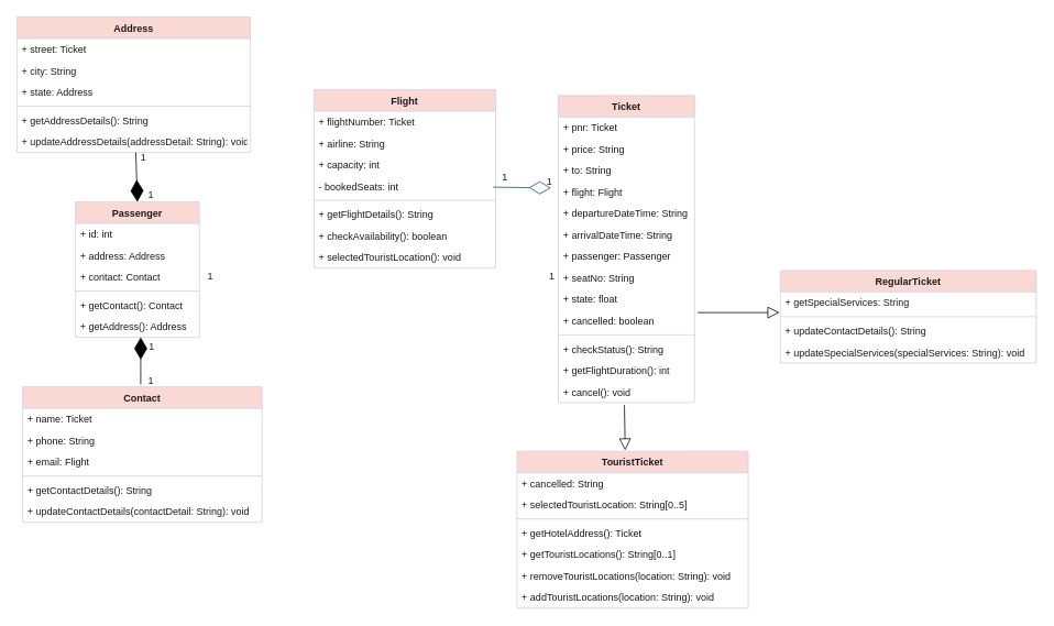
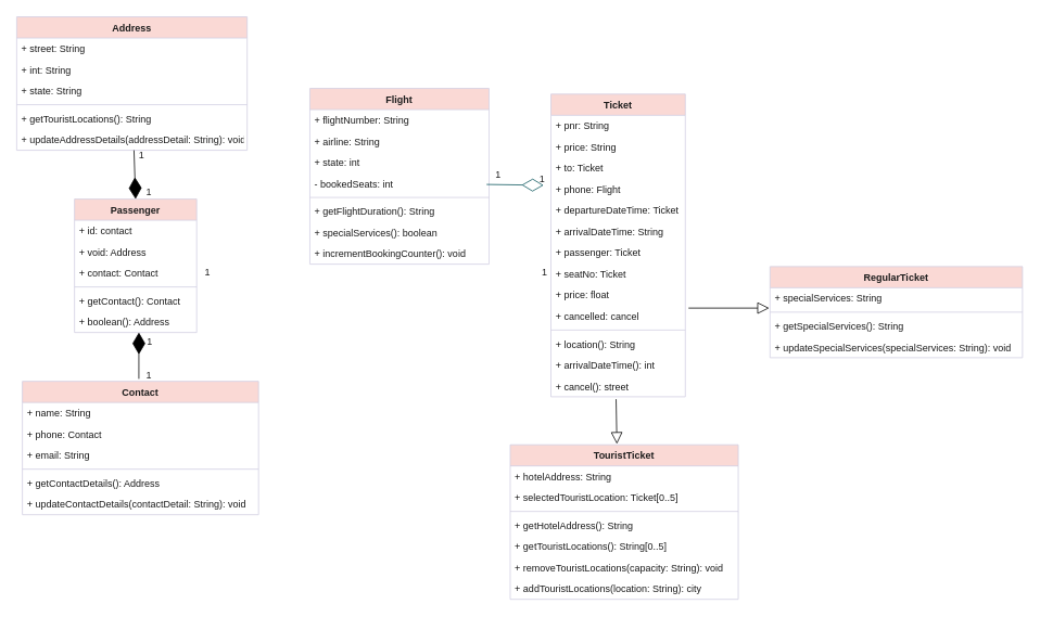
- <mxCell id="3" value="+ street: Ticket" style="text;strokeColor=none;fillColor=none;align=left;verticalAlign=top;spacingLeft=4;spacingRight=4;overflow=hidden;rotatable=0;points=[[0,0.5],[1,0.5]];portConstraint=eastwest;fontColor=#1A1A1A;" vertex="1" parent="2"><mxGeometry y="26" width="283" height="26" as="geometry" /></mxCell>
+ <mxCell id="3" value="+ street: String" style="text;strokeColor=none;fillColor=none;align=left;verticalAlign=top;spacingLeft=4;spacingRight=4;overflow=hidden;rotatable=0;points=[[0,0.5],[1,0.5]];portConstraint=eastwest;fontColor=#1A1A1A;" vertex="1" parent="2"><mxGeometry y="26" width="283" height="26" as="geometry" /></mxCell>
- <mxCell id="4" value="+ city: String" style="text;strokeColor=none;fillColor=none;align=left;verticalAlign=top;spacingLeft=4;spacingRight=4;overflow=hidden;rotatable=0;points=[[0,0.5],[1,0.5]];portConstraint=eastwest;fontColor=#1A1A1A;" vertex="1" parent="2"><mxGeometry y="52" width="283" height="26" as="geometry" /></mxCell>
+ <mxCell id="4" value="+ int: String" style="text;strokeColor=none;fillColor=none;align=left;verticalAlign=top;spacingLeft=4;spacingRight=4;overflow=hidden;rotatable=0;points=[[0,0.5],[1,0.5]];portConstraint=eastwest;fontColor=#1A1A1A;" vertex="1" parent="2"><mxGeometry y="52" width="283" height="26" as="geometry" /></mxCell>
- <mxCell id="5" value="+ state: Address" style="text;strokeColor=none;fillColor=none;align=left;verticalAlign=top;spacingLeft=4;spacingRight=4;overflow=hidden;rotatable=0;points=[[0,0.5],[1,0.5]];portConstraint=eastwest;fontColor=#1A1A1A;" vertex="1" parent="2"><mxGeometry y="78" width="283" height="26" as="geometry" /></mxCell>
+ <mxCell id="5" value="+ state: String" style="text;strokeColor=none;fillColor=none;align=left;verticalAlign=top;spacingLeft=4;spacingRight=4;overflow=hidden;rotatable=0;points=[[0,0.5],[1,0.5]];portConstraint=eastwest;fontColor=#1A1A1A;" vertex="1" parent="2"><mxGeometry y="78" width="283" height="26" as="geometry" /></mxCell>
- <mxCell id="7" value="+ getAddressDetails(): String" style="text;strokeColor=none;fillColor=none;align=left;verticalAlign=top;spacingLeft=4;spacingRight=4;overflow=hidden;rotatable=0;points=[[0,0.5],[1,0.5]];portConstraint=eastwest;fontColor=#1A1A1A;" vertex="1" parent="2"><mxGeometry y="112" width="283" height="26" as="geometry" /></mxCell>
+ <mxCell id="7" value="+ getTouristLocations(): String" style="text;strokeColor=none;fillColor=none;align=left;verticalAlign=top;spacingLeft=4;spacingRight=4;overflow=hidden;rotatable=0;points=[[0,0.5],[1,0.5]];portConstraint=eastwest;fontColor=#1A1A1A;" vertex="1" parent="2"><mxGeometry y="112" width="283" height="26" as="geometry" /></mxCell>
- <mxCell id="24" value="+ flightNumber: Ticket" style="text;strokeColor=none;fillColor=none;align=left;verticalAlign=top;spacingLeft=4;spacingRight=4;overflow=hidden;rotatable=0;points=[[0,0.5],[1,0.5]];portConstraint=eastwest;fontColor=#1A1A1A;" vertex="1" parent="23"><mxGeometry y="26" width="220" height="26" as="geometry" /></mxCell>
+ <mxCell id="24" value="+ flightNumber: String" style="text;strokeColor=none;fillColor=none;align=left;verticalAlign=top;spacingLeft=4;spacingRight=4;overflow=hidden;rotatable=0;points=[[0,0.5],[1,0.5]];portConstraint=eastwest;fontColor=#1A1A1A;" vertex="1" parent="23"><mxGeometry y="26" width="220" height="26" as="geometry" /></mxCell>
- <mxCell id="33" value="+ pnr: Ticket" style="text;strokeColor=none;fillColor=none;align=left;verticalAlign=top;spacingLeft=4;spacingRight=4;overflow=hidden;rotatable=0;points=[[0,0.5],[1,0.5]];portConstraint=eastwest;fontColor=#1A1A1A;" vertex="1" parent="32"><mxGeometry y="26" width="165" height="26" as="geometry" /></mxCell>
+ <mxCell id="33" value="+ pnr: String" style="text;strokeColor=none;fillColor=none;align=left;verticalAlign=top;spacingLeft=4;spacingRight=4;overflow=hidden;rotatable=0;points=[[0,0.5],[1,0.5]];portConstraint=eastwest;fontColor=#1A1A1A;" vertex="1" parent="32"><mxGeometry y="26" width="165" height="26" as="geometry" /></mxCell>
- <mxCell id="26" value="+ capacity: int" style="text;strokeColor=none;fillColor=none;align=left;verticalAlign=top;spacingLeft=4;spacingRight=4;overflow=hidden;rotatable=0;points=[[0,0.5],[1,0.5]];portConstraint=eastwest;fontColor=#1A1A1A;" vertex="1" parent="23"><mxGeometry y="78" width="220" height="26" as="geometry" /></mxCell>
+ <mxCell id="26" value="+ state: int" style="text;strokeColor=none;fillColor=none;align=left;verticalAlign=top;spacingLeft=4;spacingRight=4;overflow=hidden;rotatable=0;points=[[0,0.5],[1,0.5]];portConstraint=eastwest;fontColor=#1A1A1A;" vertex="1" parent="23"><mxGeometry y="78" width="220" height="26" as="geometry" /></mxCell>
- <mxCell id="35" value="+ to: String" style="text;strokeColor=none;fillColor=none;align=left;verticalAlign=top;spacingLeft=4;spacingRight=4;overflow=hidden;rotatable=0;points=[[0,0.5],[1,0.5]];portConstraint=eastwest;fontColor=#1A1A1A;" vertex="1" parent="32"><mxGeometry y="78" width="165" height="26" as="geometry" /></mxCell>
+ <mxCell id="35" value="+ to: Ticket" style="text;strokeColor=none;fillColor=none;align=left;verticalAlign=top;spacingLeft=4;spacingRight=4;overflow=hidden;rotatable=0;points=[[0,0.5],[1,0.5]];portConstraint=eastwest;fontColor=#1A1A1A;" vertex="1" parent="32"><mxGeometry y="78" width="165" height="26" as="geometry" /></mxCell>
- <mxCell id="36" value="+ flight: Flight" style="text;strokeColor=none;fillColor=none;align=left;verticalAlign=top;spacingLeft=4;spacingRight=4;overflow=hidden;rotatable=0;points=[[0,0.5],[1,0.5]];portConstraint=eastwest;fontColor=#1A1A1A;" vertex="1" parent="32"><mxGeometry y="104" width="165" height="26" as="geometry" /></mxCell>
+ <mxCell id="36" value="+ phone: Flight" style="text;strokeColor=none;fillColor=none;align=left;verticalAlign=top;spacingLeft=4;spacingRight=4;overflow=hidden;rotatable=0;points=[[0,0.5],[1,0.5]];portConstraint=eastwest;fontColor=#1A1A1A;" vertex="1" parent="32"><mxGeometry y="104" width="165" height="26" as="geometry" /></mxCell>
- <mxCell id="37" value="+ departureDateTime: String" style="text;strokeColor=none;fillColor=none;align=left;verticalAlign=top;spacingLeft=4;spacingRight=4;overflow=hidden;rotatable=0;points=[[0,0.5],[1,0.5]];portConstraint=eastwest;fontColor=#1A1A1A;" vertex="1" parent="32"><mxGeometry y="130" width="165" height="26" as="geometry" /></mxCell>
+ <mxCell id="37" value="+ departureDateTime: Ticket" style="text;strokeColor=none;fillColor=none;align=left;verticalAlign=top;spacingLeft=4;spacingRight=4;overflow=hidden;rotatable=0;points=[[0,0.5],[1,0.5]];portConstraint=eastwest;fontColor=#1A1A1A;" vertex="1" parent="32"><mxGeometry y="130" width="165" height="26" as="geometry" /></mxCell>
- <mxCell id="29" value="+ getFlightDetails(): String" style="text;strokeColor=none;fillColor=none;align=left;verticalAlign=top;spacingLeft=4;spacingRight=4;overflow=hidden;rotatable=0;points=[[0,0.5],[1,0.5]];portConstraint=eastwest;fontColor=#1A1A1A;" vertex="1" parent="23"><mxGeometry y="138" width="220" height="26" as="geometry" /></mxCell>
+ <mxCell id="29" value="+ getFlightDuration(): String" style="text;strokeColor=none;fillColor=none;align=left;verticalAlign=top;spacingLeft=4;spacingRight=4;overflow=hidden;rotatable=0;points=[[0,0.5],[1,0.5]];portConstraint=eastwest;fontColor=#1A1A1A;" vertex="1" parent="23"><mxGeometry y="138" width="220" height="26" as="geometry" /></mxCell>
- <mxCell id="10" value="+ id: int" style="text;strokeColor=none;fillColor=none;align=left;verticalAlign=top;spacingLeft=4;spacingRight=4;overflow=hidden;rotatable=0;points=[[0,0.5],[1,0.5]];portConstraint=eastwest;fontColor=#1A1A1A;" vertex="1" parent="9"><mxGeometry y="26" width="150" height="26" as="geometry" /></mxCell>
+ <mxCell id="10" value="+ id: contact" style="text;strokeColor=none;fillColor=none;align=left;verticalAlign=top;spacingLeft=4;spacingRight=4;overflow=hidden;rotatable=0;points=[[0,0.5],[1,0.5]];portConstraint=eastwest;fontColor=#1A1A1A;" vertex="1" parent="9"><mxGeometry y="26" width="150" height="26" as="geometry" /></mxCell>
- <mxCell id="30" value="+ checkAvailability(): boolean" style="text;strokeColor=none;fillColor=none;align=left;verticalAlign=top;spacingLeft=4;spacingRight=4;overflow=hidden;rotatable=0;points=[[0,0.5],[1,0.5]];portConstraint=eastwest;fontColor=#1A1A1A;" vertex="1" parent="23"><mxGeometry y="164" width="220" height="26" as="geometry" /></mxCell>
+ <mxCell id="30" value="+ specialServices(): boolean" style="text;strokeColor=none;fillColor=none;align=left;verticalAlign=top;spacingLeft=4;spacingRight=4;overflow=hidden;rotatable=0;points=[[0,0.5],[1,0.5]];portConstraint=eastwest;fontColor=#1A1A1A;" vertex="1" parent="23"><mxGeometry y="164" width="220" height="26" as="geometry" /></mxCell>
- <mxCell id="11" value="+ address: Address" style="text;strokeColor=none;fillColor=none;align=left;verticalAlign=top;spacingLeft=4;spacingRight=4;overflow=hidden;rotatable=0;points=[[0,0.5],[1,0.5]];portConstraint=eastwest;fontColor=#1A1A1A;" vertex="1" parent="9"><mxGeometry y="52" width="150" height="26" as="geometry" /></mxCell>
+ <mxCell id="11" value="+ void: Address" style="text;strokeColor=none;fillColor=none;align=left;verticalAlign=top;spacingLeft=4;spacingRight=4;overflow=hidden;rotatable=0;points=[[0,0.5],[1,0.5]];portConstraint=eastwest;fontColor=#1A1A1A;" vertex="1" parent="9"><mxGeometry y="52" width="150" height="26" as="geometry" /></mxCell>
- <mxCell id="39" value="+ passenger: Passenger" style="text;strokeColor=none;fillColor=none;align=left;verticalAlign=top;spacingLeft=4;spacingRight=4;overflow=hidden;rotatable=0;points=[[0,0.5],[1,0.5]];portConstraint=eastwest;fontColor=#1A1A1A;" vertex="1" parent="32"><mxGeometry y="182" width="165" height="26" as="geometry" /></mxCell>
+ <mxCell id="39" value="+ passenger: Ticket" style="text;strokeColor=none;fillColor=none;align=left;verticalAlign=top;spacingLeft=4;spacingRight=4;overflow=hidden;rotatable=0;points=[[0,0.5],[1,0.5]];portConstraint=eastwest;fontColor=#1A1A1A;" vertex="1" parent="32"><mxGeometry y="182" width="165" height="26" as="geometry" /></mxCell>
- <mxCell id="31" value="+ selectedTouristLocation(): void" style="text;strokeColor=none;fillColor=none;align=left;verticalAlign=top;spacingLeft=4;spacingRight=4;overflow=hidden;rotatable=0;points=[[0,0.5],[1,0.5]];portConstraint=eastwest;fontColor=#1A1A1A;" vertex="1" parent="23"><mxGeometry y="190" width="220" height="26" as="geometry" /></mxCell>
+ <mxCell id="31" value="+ incrementBookingCounter(): void" style="text;strokeColor=none;fillColor=none;align=left;verticalAlign=top;spacingLeft=4;spacingRight=4;overflow=hidden;rotatable=0;points=[[0,0.5],[1,0.5]];portConstraint=eastwest;fontColor=#1A1A1A;" vertex="1" parent="23"><mxGeometry y="190" width="220" height="26" as="geometry" /></mxCell>
- <mxCell id="40" value="+ seatNo: String" style="text;strokeColor=none;fillColor=none;align=left;verticalAlign=top;spacingLeft=4;spacingRight=4;overflow=hidden;rotatable=0;points=[[0,0.5],[1,0.5]];portConstraint=eastwest;fontColor=#1A1A1A;" vertex="1" parent="32"><mxGeometry y="208" width="165" height="26" as="geometry" /></mxCell>
+ <mxCell id="40" value="+ seatNo: Ticket" style="text;strokeColor=none;fillColor=none;align=left;verticalAlign=top;spacingLeft=4;spacingRight=4;overflow=hidden;rotatable=0;points=[[0,0.5],[1,0.5]];portConstraint=eastwest;fontColor=#1A1A1A;" vertex="1" parent="32"><mxGeometry y="208" width="165" height="26" as="geometry" /></mxCell>
- <mxCell id="41" value="+ state: float" style="text;strokeColor=none;fillColor=none;align=left;verticalAlign=top;spacingLeft=4;spacingRight=4;overflow=hidden;rotatable=0;points=[[0,0.5],[1,0.5]];portConstraint=eastwest;fontColor=#1A1A1A;" vertex="1" parent="32"><mxGeometry y="234" width="165" height="26" as="geometry" /></mxCell>
+ <mxCell id="41" value="+ price: float" style="text;strokeColor=none;fillColor=none;align=left;verticalAlign=top;spacingLeft=4;spacingRight=4;overflow=hidden;rotatable=0;points=[[0,0.5],[1,0.5]];portConstraint=eastwest;fontColor=#1A1A1A;" vertex="1" parent="32"><mxGeometry y="234" width="165" height="26" as="geometry" /></mxCell>
- <mxCell id="56" value="+ getSpecialServices: String" style="text;strokeColor=none;fillColor=none;align=left;verticalAlign=top;spacingLeft=4;spacingRight=4;overflow=hidden;rotatable=0;points=[[0,0.5],[1,0.5]];portConstraint=eastwest;fontColor=#1A1A1A;" vertex="1" parent="55"><mxGeometry y="26" width="310" height="26" as="geometry" /></mxCell>
+ <mxCell id="56" value="+ specialServices: String" style="text;strokeColor=none;fillColor=none;align=left;verticalAlign=top;spacingLeft=4;spacingRight=4;overflow=hidden;rotatable=0;points=[[0,0.5],[1,0.5]];portConstraint=eastwest;fontColor=#1A1A1A;" vertex="1" parent="55"><mxGeometry y="26" width="310" height="26" as="geometry" /></mxCell>
- <mxCell id="42" value="+ cancelled: boolean" style="text;strokeColor=none;fillColor=none;align=left;verticalAlign=top;spacingLeft=4;spacingRight=4;overflow=hidden;rotatable=0;points=[[0,0.5],[1,0.5]];portConstraint=eastwest;fontColor=#1A1A1A;" vertex="1" parent="32"><mxGeometry y="260" width="165" height="26" as="geometry" /></mxCell>
+ <mxCell id="42" value="+ cancelled: cancel" style="text;strokeColor=none;fillColor=none;align=left;verticalAlign=top;spacingLeft=4;spacingRight=4;overflow=hidden;rotatable=0;points=[[0,0.5],[1,0.5]];portConstraint=eastwest;fontColor=#1A1A1A;" vertex="1" parent="32"><mxGeometry y="260" width="165" height="26" as="geometry" /></mxCell>
- <mxCell id="15" value="+ getAddress(): Address" style="text;strokeColor=none;fillColor=none;align=left;verticalAlign=top;spacingLeft=4;spacingRight=4;overflow=hidden;rotatable=0;points=[[0,0.5],[1,0.5]];portConstraint=eastwest;fontColor=#1A1A1A;" vertex="1" parent="9"><mxGeometry y="138" width="150" height="26" as="geometry" /></mxCell>
+ <mxCell id="15" value="+ boolean(): Address" style="text;strokeColor=none;fillColor=none;align=left;verticalAlign=top;spacingLeft=4;spacingRight=4;overflow=hidden;rotatable=0;points=[[0,0.5],[1,0.5]];portConstraint=eastwest;fontColor=#1A1A1A;" vertex="1" parent="9"><mxGeometry y="138" width="150" height="26" as="geometry" /></mxCell>
- <mxCell id="58" value="+ updateContactDetails(): String" style="text;strokeColor=none;fillColor=none;align=left;verticalAlign=top;spacingLeft=4;spacingRight=4;overflow=hidden;rotatable=0;points=[[0,0.5],[1,0.5]];portConstraint=eastwest;fontColor=#1A1A1A;" vertex="1" parent="55"><mxGeometry y="60" width="310" height="26" as="geometry" /></mxCell>
+ <mxCell id="58" value="+ getSpecialServices(): String" style="text;strokeColor=none;fillColor=none;align=left;verticalAlign=top;spacingLeft=4;spacingRight=4;overflow=hidden;rotatable=0;points=[[0,0.5],[1,0.5]];portConstraint=eastwest;fontColor=#1A1A1A;" vertex="1" parent="55"><mxGeometry y="60" width="310" height="26" as="geometry" /></mxCell>
- <mxCell id="44" value="+ checkStatus(): String" style="text;strokeColor=none;fillColor=none;align=left;verticalAlign=top;spacingLeft=4;spacingRight=4;overflow=hidden;rotatable=0;points=[[0,0.5],[1,0.5]];portConstraint=eastwest;fontColor=#1A1A1A;" vertex="1" parent="32"><mxGeometry y="294" width="165" height="26" as="geometry" /></mxCell>
+ <mxCell id="44" value="+ location(): String" style="text;strokeColor=none;fillColor=none;align=left;verticalAlign=top;spacingLeft=4;spacingRight=4;overflow=hidden;rotatable=0;points=[[0,0.5],[1,0.5]];portConstraint=eastwest;fontColor=#1A1A1A;" vertex="1" parent="32"><mxGeometry y="294" width="165" height="26" as="geometry" /></mxCell>
- <mxCell id="45" value="+ getFlightDuration(): int" style="text;strokeColor=none;fillColor=none;align=left;verticalAlign=top;spacingLeft=4;spacingRight=4;overflow=hidden;rotatable=0;points=[[0,0.5],[1,0.5]];portConstraint=eastwest;fontColor=#1A1A1A;" vertex="1" parent="32"><mxGeometry y="320" width="165" height="26" as="geometry" /></mxCell>
+ <mxCell id="45" value="+ arrivalDateTime(): int" style="text;strokeColor=none;fillColor=none;align=left;verticalAlign=top;spacingLeft=4;spacingRight=4;overflow=hidden;rotatable=0;points=[[0,0.5],[1,0.5]];portConstraint=eastwest;fontColor=#1A1A1A;" vertex="1" parent="32"><mxGeometry y="320" width="165" height="26" as="geometry" /></mxCell>
- <mxCell id="46" value="+ cancel(): void" style="text;strokeColor=none;fillColor=none;align=left;verticalAlign=top;spacingLeft=4;spacingRight=4;overflow=hidden;rotatable=0;points=[[0,0.5],[1,0.5]];portConstraint=eastwest;fontColor=#1A1A1A;" vertex="1" parent="32"><mxGeometry y="346" width="165" height="26" as="geometry" /></mxCell>
+ <mxCell id="46" value="+ cancel(): street" style="text;strokeColor=none;fillColor=none;align=left;verticalAlign=top;spacingLeft=4;spacingRight=4;overflow=hidden;rotatable=0;points=[[0,0.5],[1,0.5]];portConstraint=eastwest;fontColor=#1A1A1A;" vertex="1" parent="32"><mxGeometry y="346" width="165" height="26" as="geometry" /></mxCell>
- <mxCell id="17" value="+ name: Ticket" style="text;strokeColor=none;fillColor=none;align=left;verticalAlign=top;spacingLeft=4;spacingRight=4;overflow=hidden;rotatable=0;points=[[0,0.5],[1,0.5]];portConstraint=eastwest;fontColor=#1A1A1A;" vertex="1" parent="16"><mxGeometry y="26" width="290" height="26" as="geometry" /></mxCell>
+ <mxCell id="17" value="+ name: String" style="text;strokeColor=none;fillColor=none;align=left;verticalAlign=top;spacingLeft=4;spacingRight=4;overflow=hidden;rotatable=0;points=[[0,0.5],[1,0.5]];portConstraint=eastwest;fontColor=#1A1A1A;" vertex="1" parent="16"><mxGeometry y="26" width="290" height="26" as="geometry" /></mxCell>
- <mxCell id="18" value="+ phone: String" style="text;strokeColor=none;fillColor=none;align=left;verticalAlign=top;spacingLeft=4;spacingRight=4;overflow=hidden;rotatable=0;points=[[0,0.5],[1,0.5]];portConstraint=eastwest;fontColor=#1A1A1A;" vertex="1" parent="16"><mxGeometry y="52" width="290" height="26" as="geometry" /></mxCell>
+ <mxCell id="18" value="+ phone: Contact" style="text;strokeColor=none;fillColor=none;align=left;verticalAlign=top;spacingLeft=4;spacingRight=4;overflow=hidden;rotatable=0;points=[[0,0.5],[1,0.5]];portConstraint=eastwest;fontColor=#1A1A1A;" vertex="1" parent="16"><mxGeometry y="52" width="290" height="26" as="geometry" /></mxCell>
- <mxCell id="19" value="+ email: Flight" style="text;strokeColor=none;fillColor=none;align=left;verticalAlign=top;spacingLeft=4;spacingRight=4;overflow=hidden;rotatable=0;points=[[0,0.5],[1,0.5]];portConstraint=eastwest;fontColor=#1A1A1A;" vertex="1" parent="16"><mxGeometry y="78" width="290" height="26" as="geometry" /></mxCell>
+ <mxCell id="19" value="+ email: String" style="text;strokeColor=none;fillColor=none;align=left;verticalAlign=top;spacingLeft=4;spacingRight=4;overflow=hidden;rotatable=0;points=[[0,0.5],[1,0.5]];portConstraint=eastwest;fontColor=#1A1A1A;" vertex="1" parent="16"><mxGeometry y="78" width="290" height="26" as="geometry" /></mxCell>
- <mxCell id="48" value="+ cancelled: String" style="text;strokeColor=none;fillColor=none;align=left;verticalAlign=top;spacingLeft=4;spacingRight=4;overflow=hidden;rotatable=0;points=[[0,0.5],[1,0.5]];portConstraint=eastwest;fontColor=#1A1A1A;" vertex="1" parent="47"><mxGeometry y="26" width="280" height="26" as="geometry" /></mxCell>
+ <mxCell id="48" value="+ hotelAddress: String" style="text;strokeColor=none;fillColor=none;align=left;verticalAlign=top;spacingLeft=4;spacingRight=4;overflow=hidden;rotatable=0;points=[[0,0.5],[1,0.5]];portConstraint=eastwest;fontColor=#1A1A1A;" vertex="1" parent="47"><mxGeometry y="26" width="280" height="26" as="geometry" /></mxCell>
- <mxCell id="21" value="+ getContactDetails(): String" style="text;strokeColor=none;fillColor=none;align=left;verticalAlign=top;spacingLeft=4;spacingRight=4;overflow=hidden;rotatable=0;points=[[0,0.5],[1,0.5]];portConstraint=eastwest;fontColor=#1A1A1A;" vertex="1" parent="16"><mxGeometry y="112" width="290" height="26" as="geometry" /></mxCell>
+ <mxCell id="21" value="+ getContactDetails(): Address" style="text;strokeColor=none;fillColor=none;align=left;verticalAlign=top;spacingLeft=4;spacingRight=4;overflow=hidden;rotatable=0;points=[[0,0.5],[1,0.5]];portConstraint=eastwest;fontColor=#1A1A1A;" vertex="1" parent="16"><mxGeometry y="112" width="290" height="26" as="geometry" /></mxCell>
- <mxCell id="49" value="+ selectedTouristLocation: String[0..5]" style="text;strokeColor=none;fillColor=none;align=left;verticalAlign=top;spacingLeft=4;spacingRight=4;overflow=hidden;rotatable=0;points=[[0,0.5],[1,0.5]];portConstraint=eastwest;fontColor=#1A1A1A;" vertex="1" parent="47"><mxGeometry y="52" width="280" height="26" as="geometry" /></mxCell>
+ <mxCell id="49" value="+ selectedTouristLocation: Ticket[0..5]" style="text;strokeColor=none;fillColor=none;align=left;verticalAlign=top;spacingLeft=4;spacingRight=4;overflow=hidden;rotatable=0;points=[[0,0.5],[1,0.5]];portConstraint=eastwest;fontColor=#1A1A1A;" vertex="1" parent="47"><mxGeometry y="52" width="280" height="26" as="geometry" /></mxCell>
- <mxCell id="51" value="+ getHotelAddress(): Ticket" style="text;strokeColor=none;fillColor=none;align=left;verticalAlign=top;spacingLeft=4;spacingRight=4;overflow=hidden;rotatable=0;points=[[0,0.5],[1,0.5]];portConstraint=eastwest;fontColor=#1A1A1A;" vertex="1" parent="47"><mxGeometry y="86" width="280" height="26" as="geometry" /></mxCell>
+ <mxCell id="51" value="+ getHotelAddress(): String" style="text;strokeColor=none;fillColor=none;align=left;verticalAlign=top;spacingLeft=4;spacingRight=4;overflow=hidden;rotatable=0;points=[[0,0.5],[1,0.5]];portConstraint=eastwest;fontColor=#1A1A1A;" vertex="1" parent="47"><mxGeometry y="86" width="280" height="26" as="geometry" /></mxCell>
- <mxCell id="52" value="+ getTouristLocations(): String[0..1]" style="text;strokeColor=none;fillColor=none;align=left;verticalAlign=top;spacingLeft=4;spacingRight=4;overflow=hidden;rotatable=0;points=[[0,0.5],[1,0.5]];portConstraint=eastwest;fontColor=#1A1A1A;" vertex="1" parent="47"><mxGeometry y="112" width="280" height="26" as="geometry" /></mxCell>
+ <mxCell id="52" value="+ getTouristLocations(): String[0..5]" style="text;strokeColor=none;fillColor=none;align=left;verticalAlign=top;spacingLeft=4;spacingRight=4;overflow=hidden;rotatable=0;points=[[0,0.5],[1,0.5]];portConstraint=eastwest;fontColor=#1A1A1A;" vertex="1" parent="47"><mxGeometry y="112" width="280" height="26" as="geometry" /></mxCell>
- <mxCell id="53" value="+ removeTouristLocations(location: String): void" style="text;strokeColor=none;fillColor=none;align=left;verticalAlign=top;spacingLeft=4;spacingRight=4;overflow=hidden;rotatable=0;points=[[0,0.5],[1,0.5]];portConstraint=eastwest;fontColor=#1A1A1A;" vertex="1" parent="47"><mxGeometry y="138" width="280" height="26" as="geometry" /></mxCell>
+ <mxCell id="53" value="+ removeTouristLocations(capacity: String): void" style="text;strokeColor=none;fillColor=none;align=left;verticalAlign=top;spacingLeft=4;spacingRight=4;overflow=hidden;rotatable=0;points=[[0,0.5],[1,0.5]];portConstraint=eastwest;fontColor=#1A1A1A;" vertex="1" parent="47"><mxGeometry y="138" width="280" height="26" as="geometry" /></mxCell>
- <mxCell id="54" value="+ addTouristLocations(location: String): void" style="text;strokeColor=none;fillColor=none;align=left;verticalAlign=top;spacingLeft=4;spacingRight=4;overflow=hidden;rotatable=0;points=[[0,0.5],[1,0.5]];portConstraint=eastwest;fontColor=#1A1A1A;" vertex="1" parent="47"><mxGeometry y="164" width="280" height="26" as="geometry" /></mxCell>
+ <mxCell id="54" value="+ addTouristLocations(location: String): city" style="text;strokeColor=none;fillColor=none;align=left;verticalAlign=top;spacingLeft=4;spacingRight=4;overflow=hidden;rotatable=0;points=[[0,0.5],[1,0.5]];portConstraint=eastwest;fontColor=#1A1A1A;" vertex="1" parent="47"><mxGeometry y="164" width="280" height="26" as="geometry" /></mxCell>
